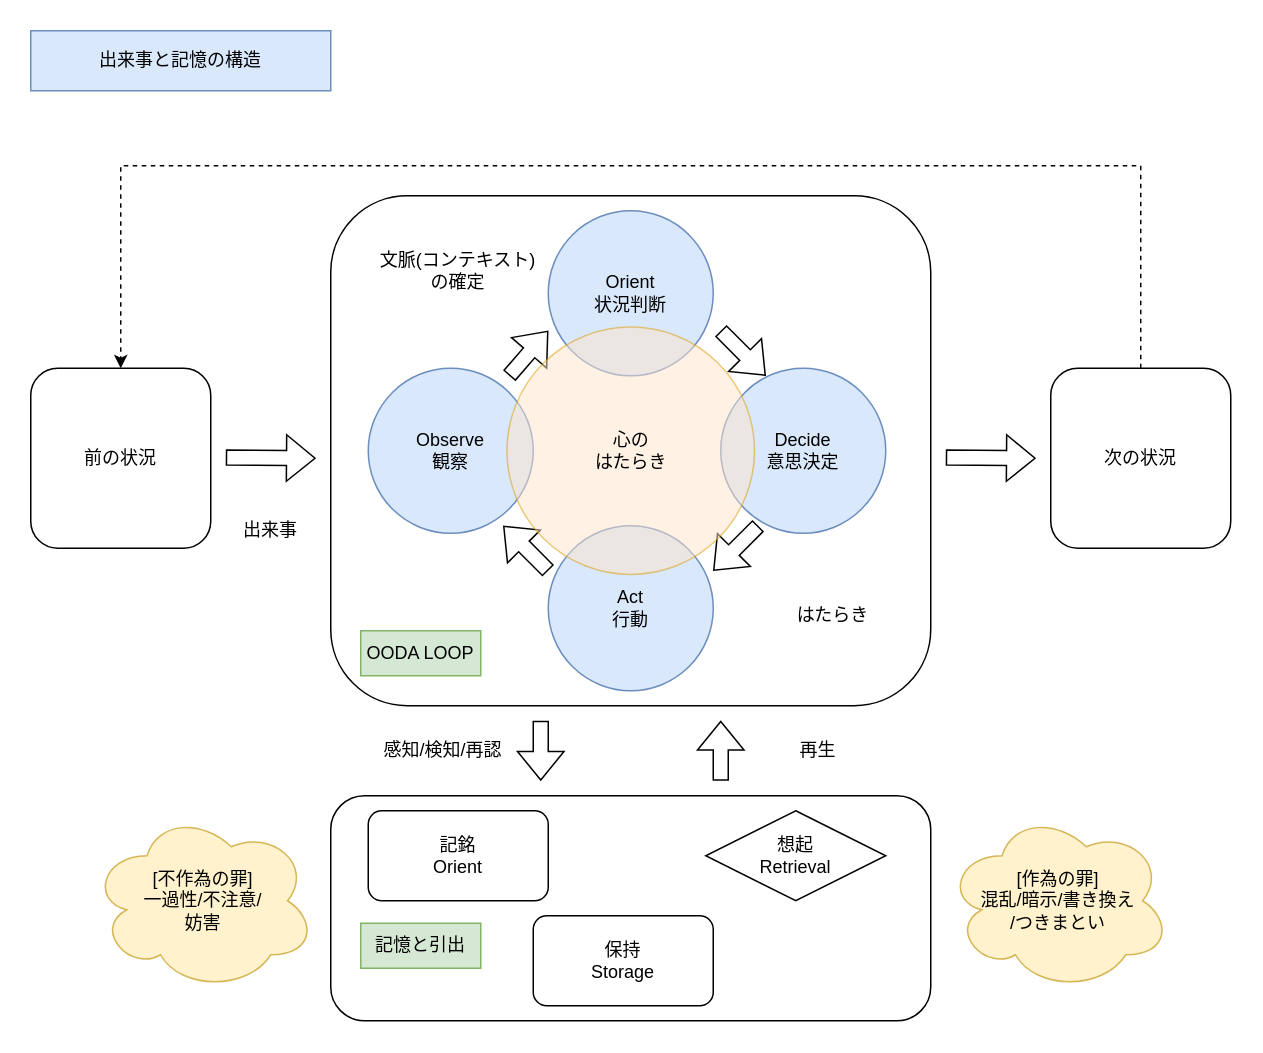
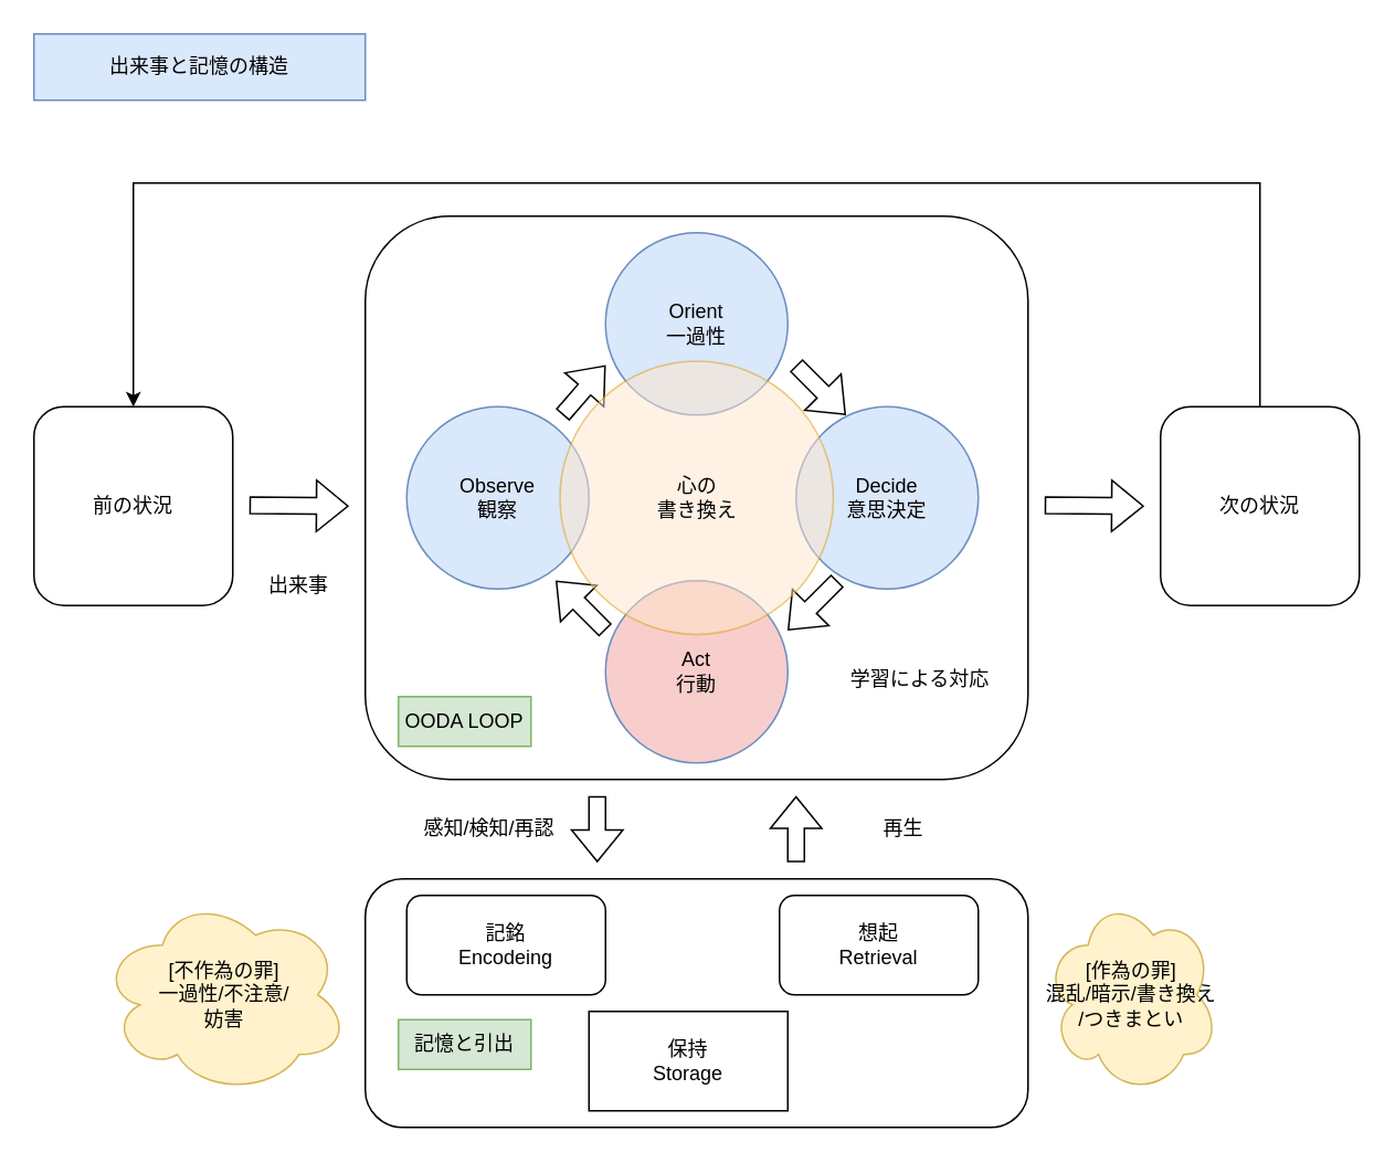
- <mxCell id="5" style="edgeStyle=orthogonalEdgeStyle;rounded=0;orthogonalLoop=1;jettySize=auto;html=1;exitX=0.5;exitY=0;exitDx=0;exitDy=0;entryX=0.5;entryY=0;entryDx=0;entryDy=0;dashed=1;" edge="1" parent="1" source="6" target="4"><mxGeometry relative="1" as="geometry"><Array as="points"><mxPoint x="760" y="110" /><mxPoint x="80" y="110" /></Array></mxGeometry></mxCell>
+ <mxCell id="5" style="edgeStyle=orthogonalEdgeStyle;rounded=0;orthogonalLoop=1;jettySize=auto;html=1;exitX=0.5;exitY=0;exitDx=0;exitDy=0;entryX=0.5;entryY=0;entryDx=0;entryDy=0;" edge="1" parent="1" source="6" target="4"><mxGeometry relative="1" as="geometry"><Array as="points"><mxPoint x="760" y="110" /><mxPoint x="80" y="110" /></Array></mxGeometry></mxCell>
- <mxCell id="28" value="文脈(コンテキスト)の確定" style="text;html=1;align=center;verticalAlign=middle;whiteSpace=wrap;rounded=0;" vertex="1" parent="1"><mxGeometry x="250" y="160" width="110" height="40" as="geometry" /></mxCell>
- <mxCell id="8" value="Orient&lt;div&gt;状況判断&lt;/div&gt;" style="ellipse;whiteSpace=wrap;html=1;aspect=fixed;fillColor=#dae8fc;strokeColor=#6c8ebf;" vertex="1" parent="1"><mxGeometry x="365" y="140" width="110" height="110" as="geometry" /></mxCell>
+ <mxCell id="8" value="Orient&lt;div&gt;一過性&lt;/div&gt;" style="ellipse;whiteSpace=wrap;html=1;aspect=fixed;fillColor=#dae8fc;strokeColor=#6c8ebf;" vertex="1" parent="1"><mxGeometry x="365" y="140" width="110" height="110" as="geometry" /></mxCell>
- <mxCell id="30" value="心の&lt;div&gt;はたらき&lt;/div&gt;" style="ellipse;whiteSpace=wrap;html=1;aspect=fixed;direction=south;fillColor=#ffe6cc;strokeColor=#d79b00;opacity=50;" vertex="1" parent="1"><mxGeometry x="337.5" y="217.5" width="165" height="165" as="geometry" /></mxCell>
+ <mxCell id="30" value="心の&lt;div&gt;書き換え&lt;/div&gt;" style="ellipse;whiteSpace=wrap;html=1;aspect=fixed;direction=south;fillColor=#ffe6cc;strokeColor=#d79b00;opacity=50;" vertex="1" parent="1"><mxGeometry x="337.5" y="217.5" width="165" height="165" as="geometry" /></mxCell>
- <mxCell id="10" value="Act&lt;div&gt;行動&lt;/div&gt;" style="ellipse;whiteSpace=wrap;html=1;aspect=fixed;fillColor=#dae8fc;strokeColor=#6c8ebf;" vertex="1" parent="1"><mxGeometry x="365" y="350" width="110" height="110" as="geometry" /></mxCell>
+ <mxCell id="10" value="Act&lt;div&gt;行動&lt;/div&gt;" style="ellipse;whiteSpace=wrap;html=1;aspect=fixed;fillColor=#f8cecc;strokeColor=#6c8ebf;" vertex="1" parent="1"><mxGeometry x="365" y="350" width="110" height="110" as="geometry" /></mxCell>
- <mxCell id="29" value="はたらき" style="text;html=1;align=center;verticalAlign=middle;whiteSpace=wrap;rounded=0;" vertex="1" parent="1"><mxGeometry x="500" y="390" width="110" height="40" as="geometry" /></mxCell>
+ <mxCell id="29" value="学習による対応" style="text;html=1;align=center;verticalAlign=middle;whiteSpace=wrap;rounded=0;" vertex="1" parent="1"><mxGeometry x="500" y="390" width="110" height="40" as="geometry" /></mxCell>
- <mxCell id="13" value="記銘&lt;div&gt;Orient&lt;/div&gt;" style="rounded=1;whiteSpace=wrap;html=1;" vertex="1" parent="1"><mxGeometry x="245" y="540" width="120" height="60" as="geometry" /></mxCell>
+ <mxCell id="13" value="記銘&lt;div&gt;Encodeing&lt;/div&gt;" style="rounded=1;whiteSpace=wrap;html=1;" vertex="1" parent="1"><mxGeometry x="245" y="540" width="120" height="60" as="geometry" /></mxCell>
- <mxCell id="15" value="想起&lt;div&gt;Retrieval&lt;/div&gt;" style="rhombus;whiteSpace=wrap;html=1;" vertex="1" parent="1"><mxGeometry x="470" y="540" width="120" height="60" as="geometry" /></mxCell>
+ <mxCell id="15" value="想起&lt;div&gt;Retrieval&lt;/div&gt;" style="rounded=1;whiteSpace=wrap;html=1;" vertex="1" parent="1"><mxGeometry x="470" y="540" width="120" height="60" as="geometry" /></mxCell>
- <mxCell id="32" value="[作為の罪]&lt;div&gt;混乱/暗示/書き換え&lt;/div&gt;&lt;div&gt;/つきまとい&lt;/div&gt;" style="ellipse;shape=cloud;whiteSpace=wrap;html=1;fillColor=#fff2cc;strokeColor=#d6b656;" vertex="1" parent="1"><mxGeometry x="630" y="540" width="150" height="120" as="geometry" /></mxCell>
+ <mxCell id="32" value="[作為の罪]&lt;div&gt;混乱/暗示/書き換え&lt;/div&gt;&lt;div&gt;/つきまとい&lt;/div&gt;" style="ellipse;shape=cloud;whiteSpace=wrap;html=1;fillColor=#fff2cc;strokeColor=#d6b656;" vertex="1" parent="1"><mxGeometry x="630" y="540" width="105" height="120" as="geometry" /></mxCell>
- <mxCell id="14" value="保持&lt;div&gt;Storage&lt;/div&gt;" style="rounded=1;whiteSpace=wrap;html=1;" vertex="1" parent="1"><mxGeometry x="355" y="610" width="120" height="60" as="geometry" /></mxCell>
+ <mxCell id="14" value="保持&lt;div&gt;Storage&lt;/div&gt;" style="whiteSpace=wrap;html=1;rounded=0;" vertex="1" parent="1"><mxGeometry x="355" y="610" width="120" height="60" as="geometry" /></mxCell>
